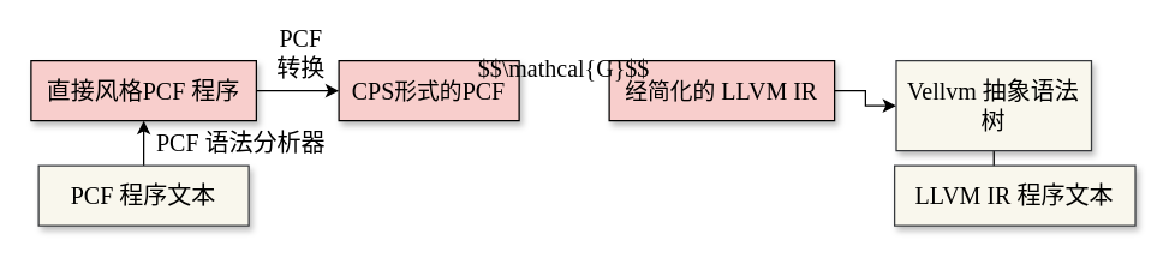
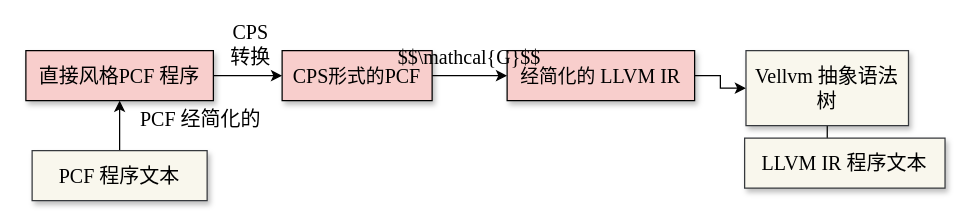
- <mxCell id="12" value="&lt;font&gt;PCF &lt;br&gt;转换&lt;/font&gt;" style="text;html=1;strokeColor=none;fillColor=none;align=center;verticalAlign=middle;whiteSpace=wrap;rounded=0;fontSize=16;fontFamily=Times New Roman;fontColor=default;" vertex="1" parent="1"><mxGeometry x="155" y="20" width="90" height="30" as="geometry" /></mxCell>
+ <mxCell id="12" value="&lt;font&gt;CPS &lt;br&gt;转换&lt;/font&gt;" style="text;html=1;strokeColor=none;fillColor=none;align=center;verticalAlign=middle;whiteSpace=wrap;rounded=0;fontSize=16;fontFamily=Times New Roman;fontColor=default;" vertex="1" parent="1"><mxGeometry x="155" y="20" width="90" height="30" as="geometry" /></mxCell>
+ <mxCell id="2" value="" style="edgeStyle=orthogonalEdgeStyle;rounded=0;orthogonalLoop=1;jettySize=auto;html=1;fillColor=#f8cecc;strokeColor=#000000;" edge="1" parent="1" source="3" target="5"><mxGeometry relative="1" as="geometry" /></mxCell>
- <mxCell id="11" value="PCF 语法分析器" style="text;html=1;strokeColor=none;fillColor=none;align=center;verticalAlign=middle;whiteSpace=wrap;rounded=0;fontSize=16;fontFamily=Times New Roman;fontColor=#000000;" vertex="1" parent="1"><mxGeometry x="100" y="80" width="120" height="30" as="geometry" /></mxCell>
+ <mxCell id="11" value="PCF 经简化的" style="text;html=1;strokeColor=none;fillColor=none;align=center;verticalAlign=middle;whiteSpace=wrap;rounded=0;fontSize=16;fontFamily=Times New Roman;fontColor=#000000;" vertex="1" parent="1"><mxGeometry x="100" y="80" width="120" height="30" as="geometry" /></mxCell>
- <mxCell id="10" value="PCF 程序文本" style="rounded=0;whiteSpace=wrap;html=1;labelBackgroundColor=none;fontFamily=Times New Roman;fontSize=16;shadow=1;fillColor=#f9f7ed;strokeColor=#36393d;" vertex="1" parent="1"><mxGeometry x="25" y="110" width="140" height="40" as="geometry" /></mxCell>
+ <mxCell id="10" value="PCF 程序文本" style="rounded=0;whiteSpace=wrap;html=1;labelBackgroundColor=none;fontFamily=Times New Roman;fontSize=16;shadow=1;fillColor=#f9f7ed;strokeColor=#36393d;" vertex="1" parent="1"><mxGeometry x="25" y="120" width="140" height="40" as="geometry" /></mxCell>
